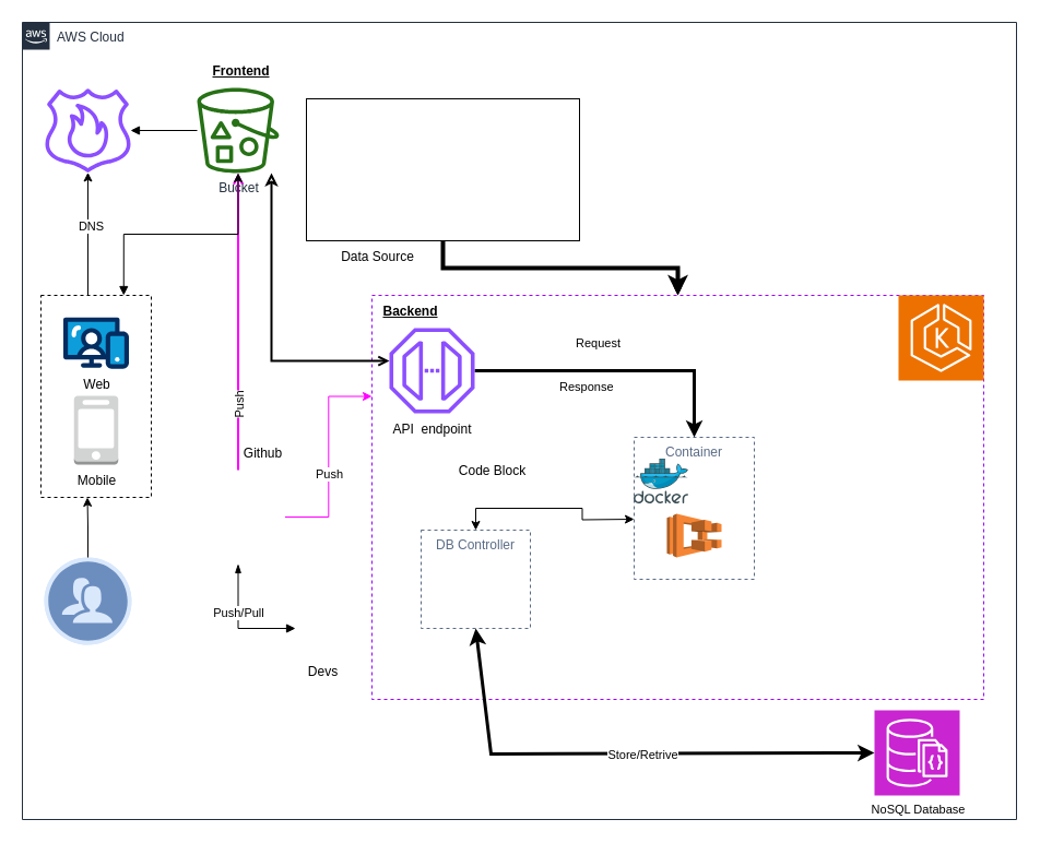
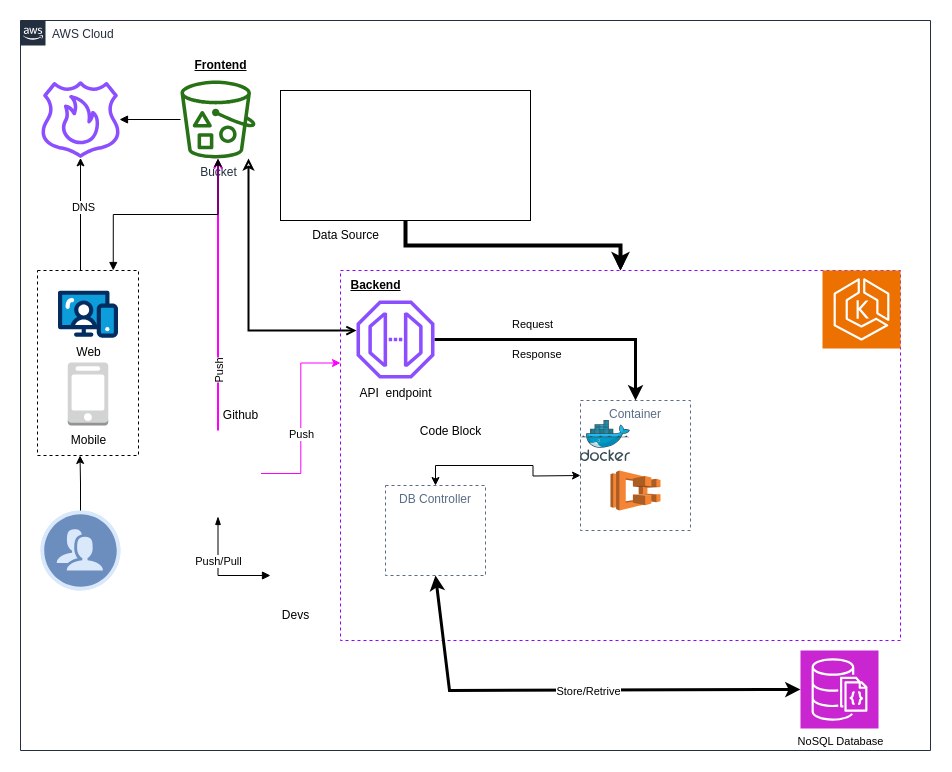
- <mxCell id="4" value="&lt;div style=&quot;text-align: center;&quot;&gt;&lt;span style=&quot;font-size: 11px; background-color: rgb(255, 255, 255);&quot;&gt;Request&lt;/span&gt;&lt;/div&gt;" style="text;whiteSpace=wrap;html=1;" parent="2" vertex="1"><mxGeometry x="185" y="30" width="50" height="20" as="geometry" /></mxCell>
+ <mxCell id="4" value="&lt;div style=&quot;text-align: center;&quot;&gt;&lt;span style=&quot;font-size: 11px; background-color: rgb(255, 255, 255);&quot;&gt;Request&lt;/span&gt;&lt;/div&gt;" style="text;whiteSpace=wrap;html=1;" parent="2" vertex="1"><mxGeometry x="170" y="40" width="50" height="20" as="geometry" /></mxCell>
